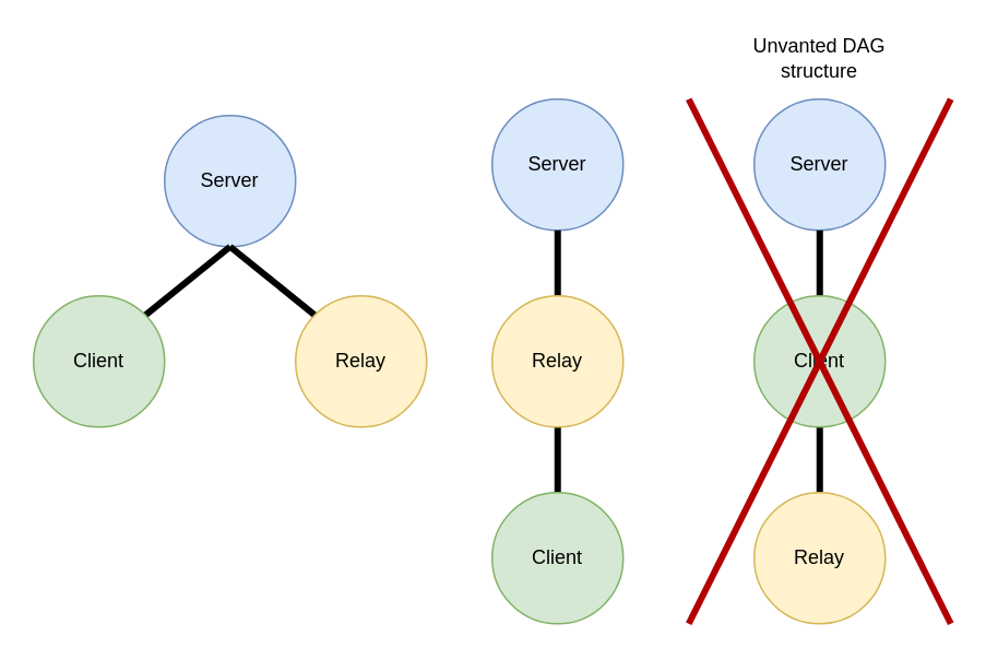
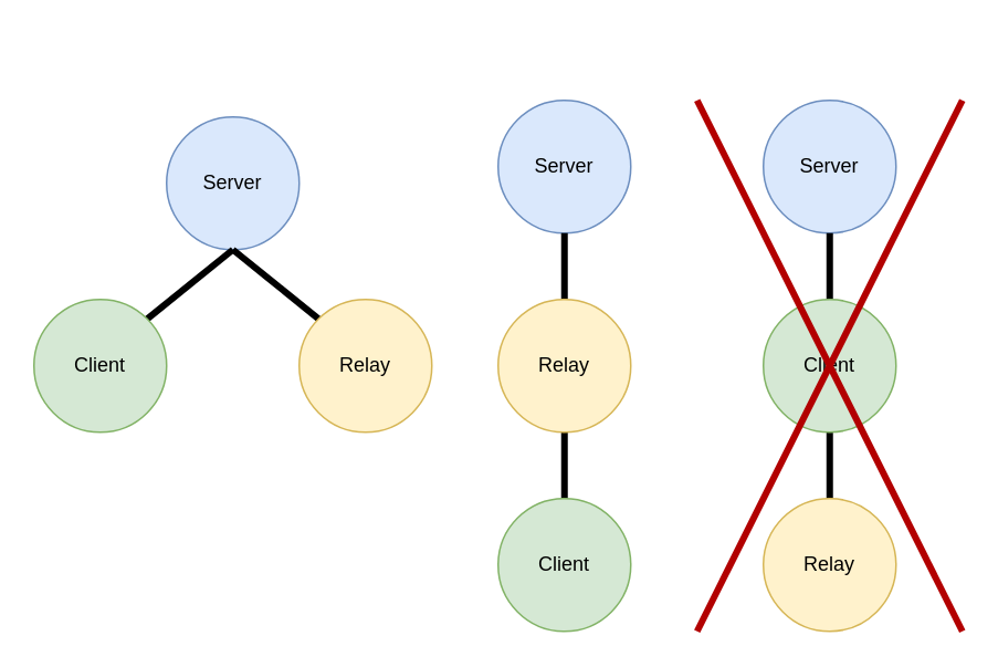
- <mxCell id="19" value="Unvanted DAG structure" style="text;html=1;strokeColor=none;fillColor=none;align=center;verticalAlign=middle;whiteSpace=wrap;rounded=0;" vertex="1" parent="1"><mxGeometry x="455" y="20" width="90" height="30" as="geometry" /></mxCell>
